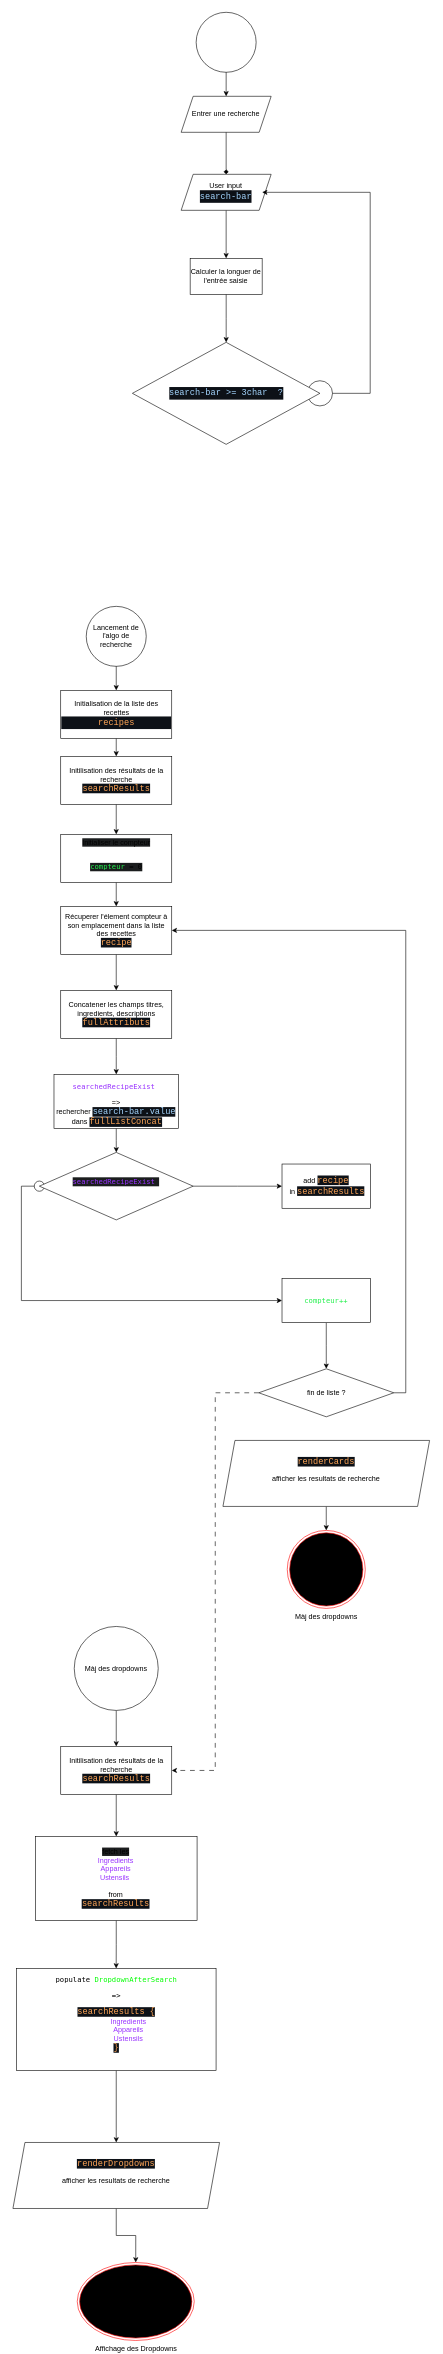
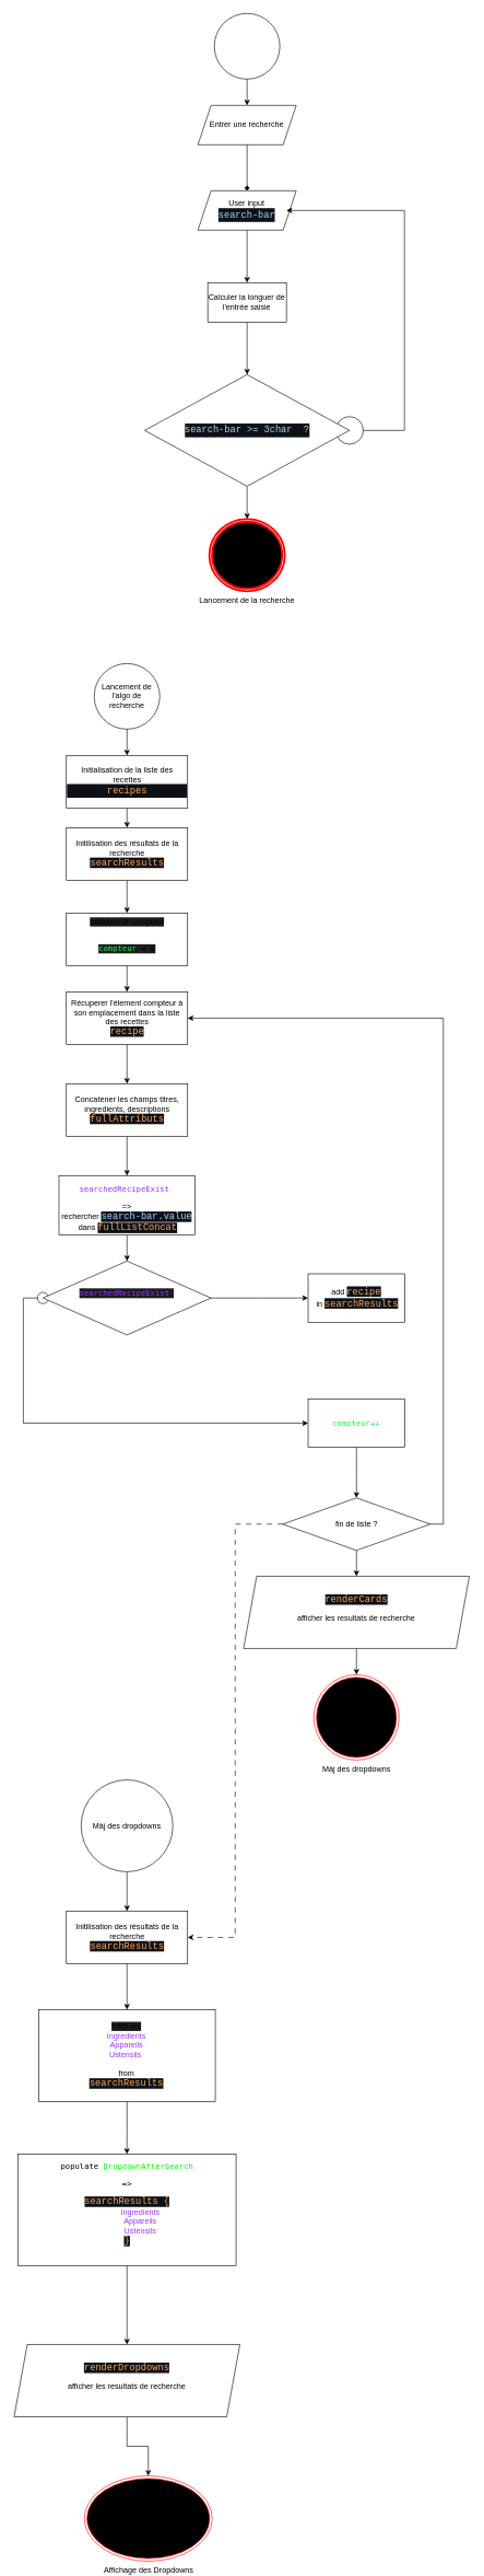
+ <mxCell id="11" style="edgeStyle=orthogonalEdgeStyle;rounded=0;orthogonalLoop=1;jettySize=auto;html=1;exitX=0.5;exitY=1;exitDx=0;exitDy=0;entryX=0.5;entryY=0;entryDx=0;entryDy=0;" parent="1" source="12" target="13" edge="1"><mxGeometry relative="1" as="geometry" /></mxCell>
+ <mxCell id="13" value="Lancement de la recherche" style="ellipse;html=1;shape=endState;fillColor=#000000;strokeColor=#ff0000;strokeWidth=3;align=center;labelPosition=center;verticalLabelPosition=bottom;verticalAlign=top;" parent="1" vertex="1"><mxGeometry x="318.75" y="790" width="115" height="110" as="geometry" /></mxCell>
+ <mxCell id="35" value="" style="edgeStyle=orthogonalEdgeStyle;rounded=0;orthogonalLoop=1;jettySize=auto;html=1;" parent="1" source="37" target="39" edge="1"><mxGeometry relative="1" as="geometry" /></mxCell>
